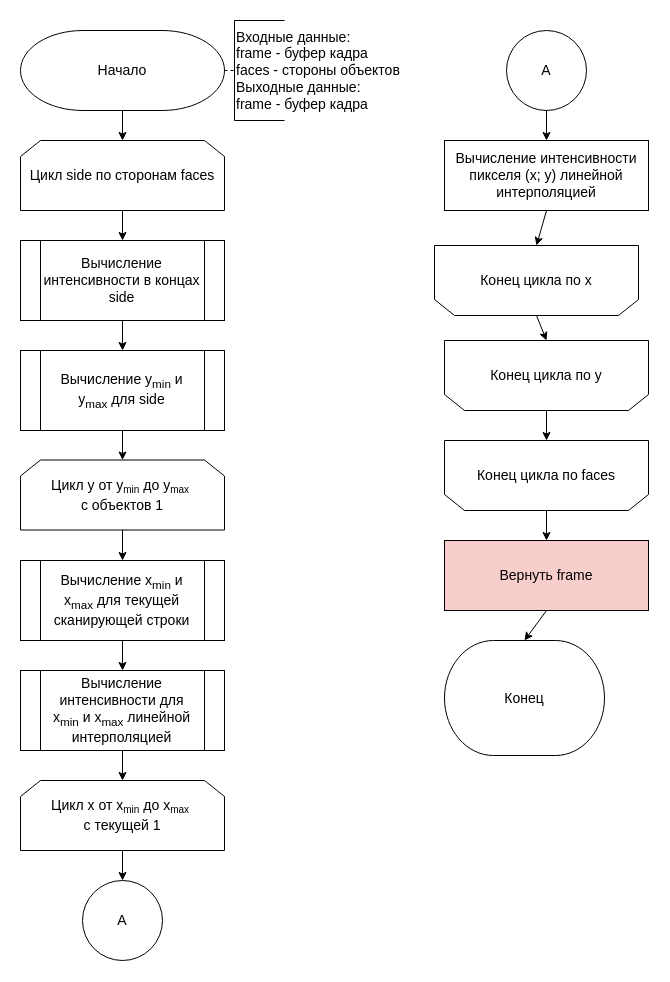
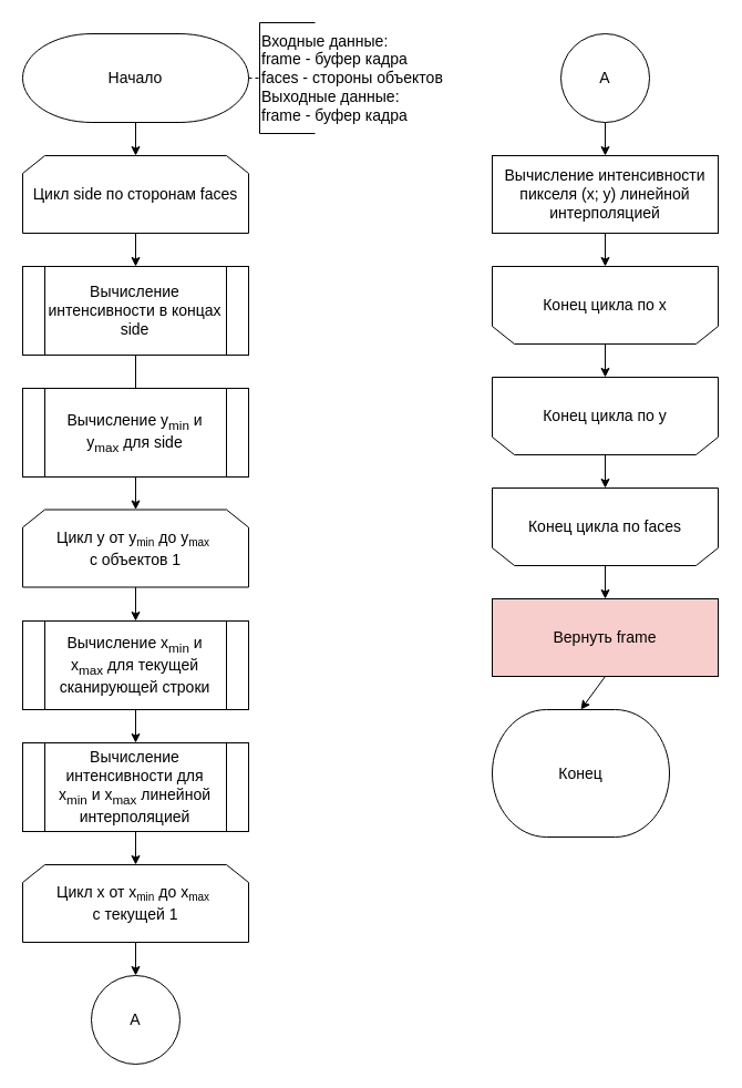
- <mxCell id="26" value="&lt;span style=&quot;font-size: 14px;&quot;&gt;Конец цикла по x&lt;/span&gt;" style="shape=loopLimit;whiteSpace=wrap;html=1;strokeWidth=1;direction=west;" vertex="1" parent="1"><mxGeometry x="434" y="245" width="204" height="70" as="geometry" /></mxCell>
+ <mxCell id="26" value="&lt;span style=&quot;font-size: 14px;&quot;&gt;Конец цикла по x&lt;/span&gt;" style="shape=loopLimit;whiteSpace=wrap;html=1;strokeWidth=1;direction=west;" vertex="1" parent="1"><mxGeometry x="444" y="240" width="204" height="70" as="geometry" /></mxCell>
- <mxCell id="9" style="edgeStyle=none;html=1;exitX=0.5;exitY=1;exitDx=0;exitDy=0;entryX=0.5;entryY=0;entryDx=0;entryDy=0;fontSize=14;" edge="1" parent="1" source="10" target="12"><mxGeometry relative="1" as="geometry" /></mxCell>
+ <mxCell id="9" style="edgeStyle=none;html=1;exitX=0.5;exitY=1;exitDx=0;exitDy=0;entryX=0.5;entryY=0;entryDx=0;entryDy=0;fontSize=14;endArrow=none;" edge="1" parent="1" source="10" target="12"><mxGeometry relative="1" as="geometry" /></mxCell>
